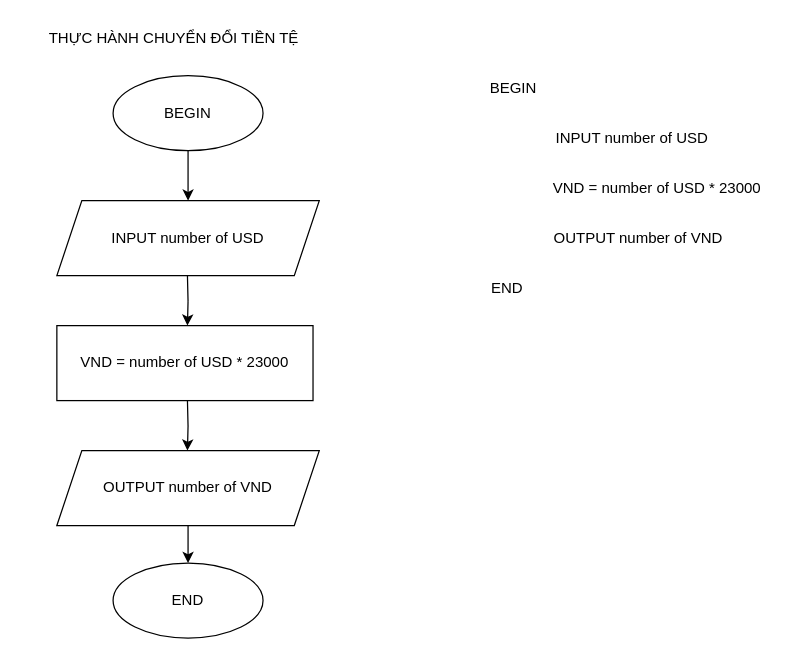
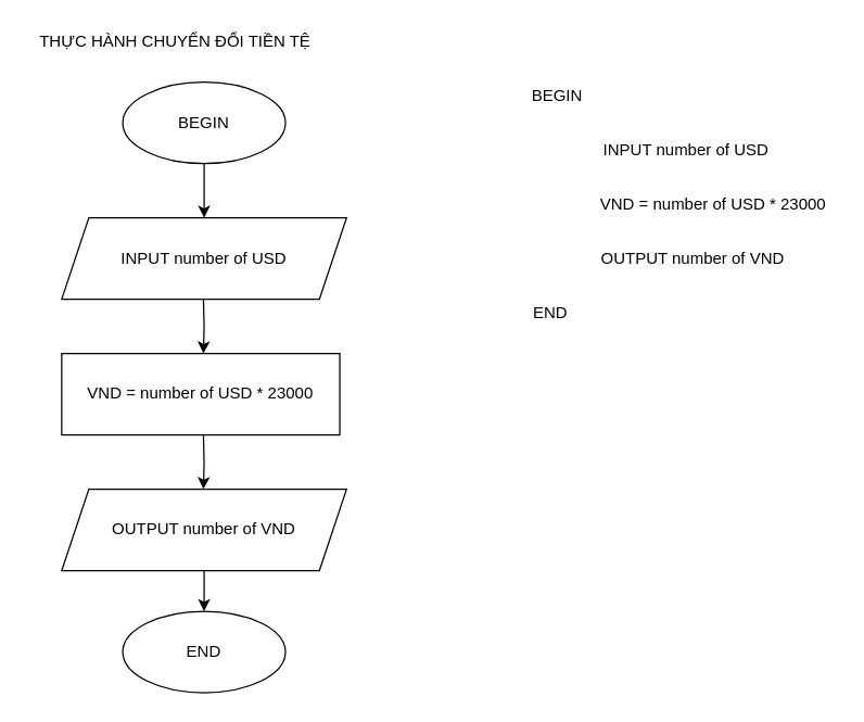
- <mxCell id="2" value="THỰC HÀNH CHUYỂN ĐỔI TIỀN TỆ&amp;nbsp;" style="text;html=1;align=center;verticalAlign=middle;resizable=0;points=[];autosize=1;" vertex="1" parent="1"><mxGeometry x="30" y="20" width="220" height="20" as="geometry" /></mxCell>
+ <mxCell id="2" value="THỰC HÀNH CHUYỂN ĐỔI TIỀN TỆ&amp;nbsp;" style="text;html=1;align=center;verticalAlign=middle;resizable=0;points=[];autosize=1;" vertex="1" parent="1"><mxGeometry x="20" y="20" width="220" height="20" as="geometry" /></mxCell>
